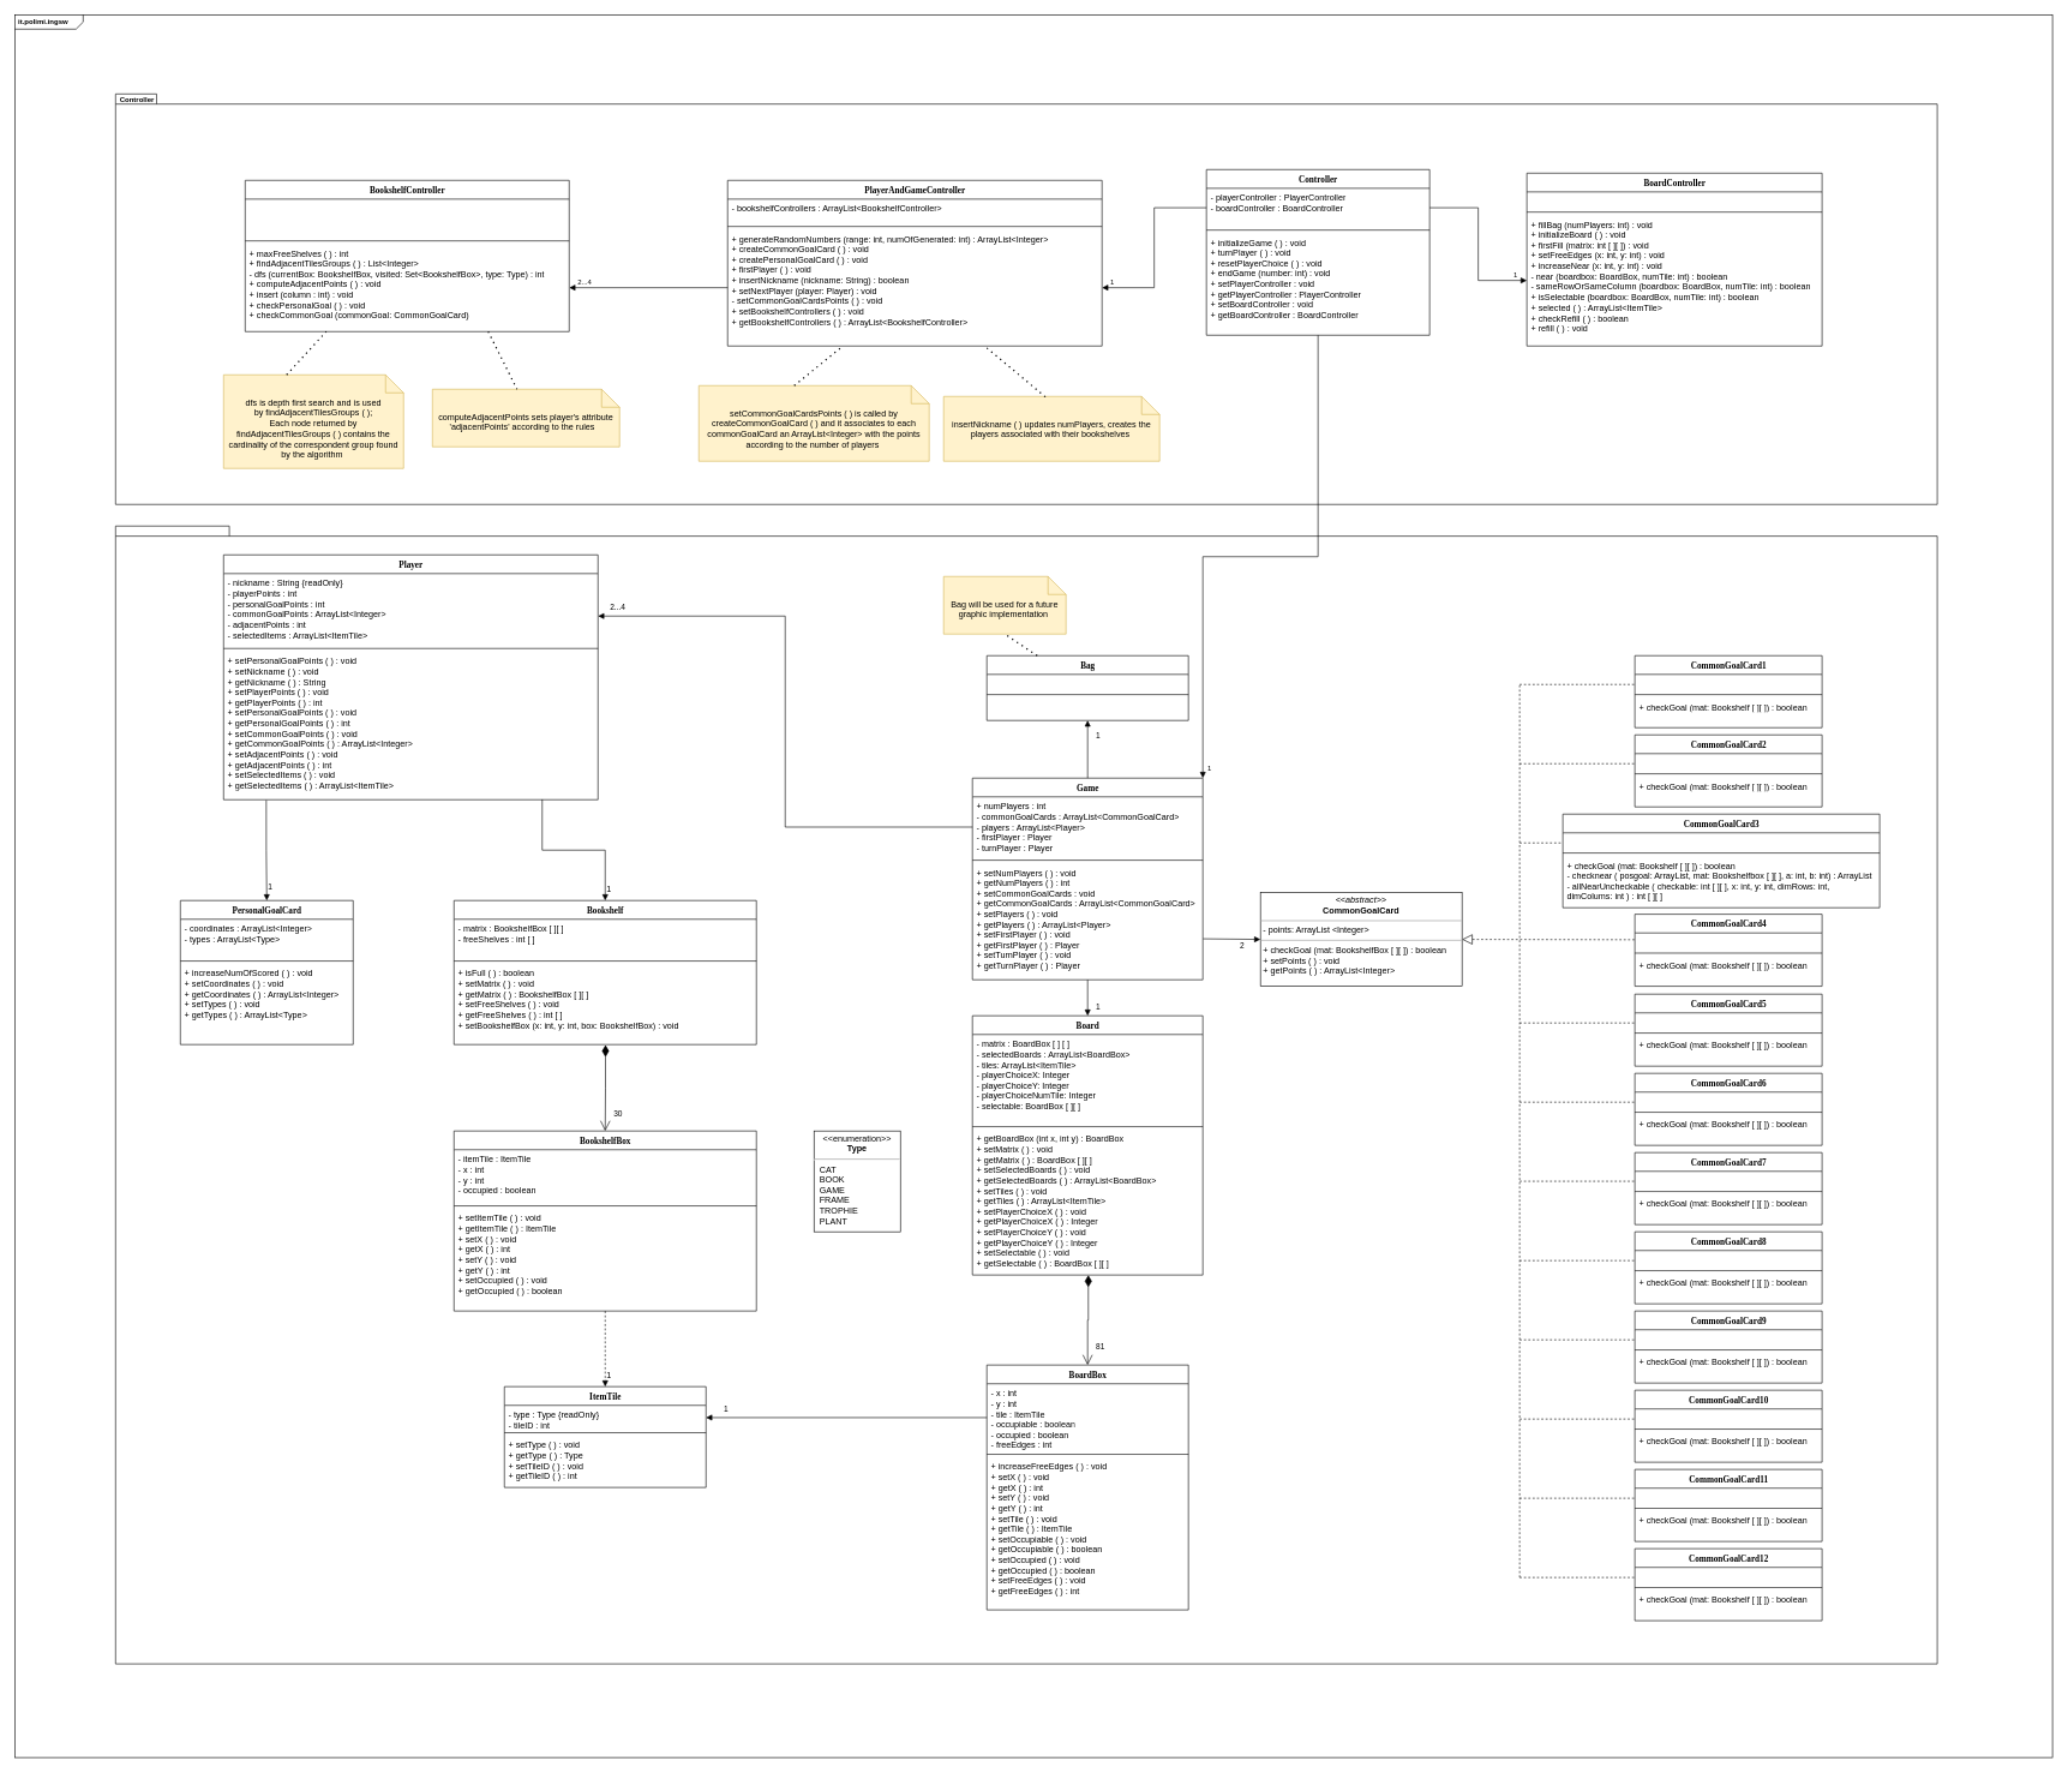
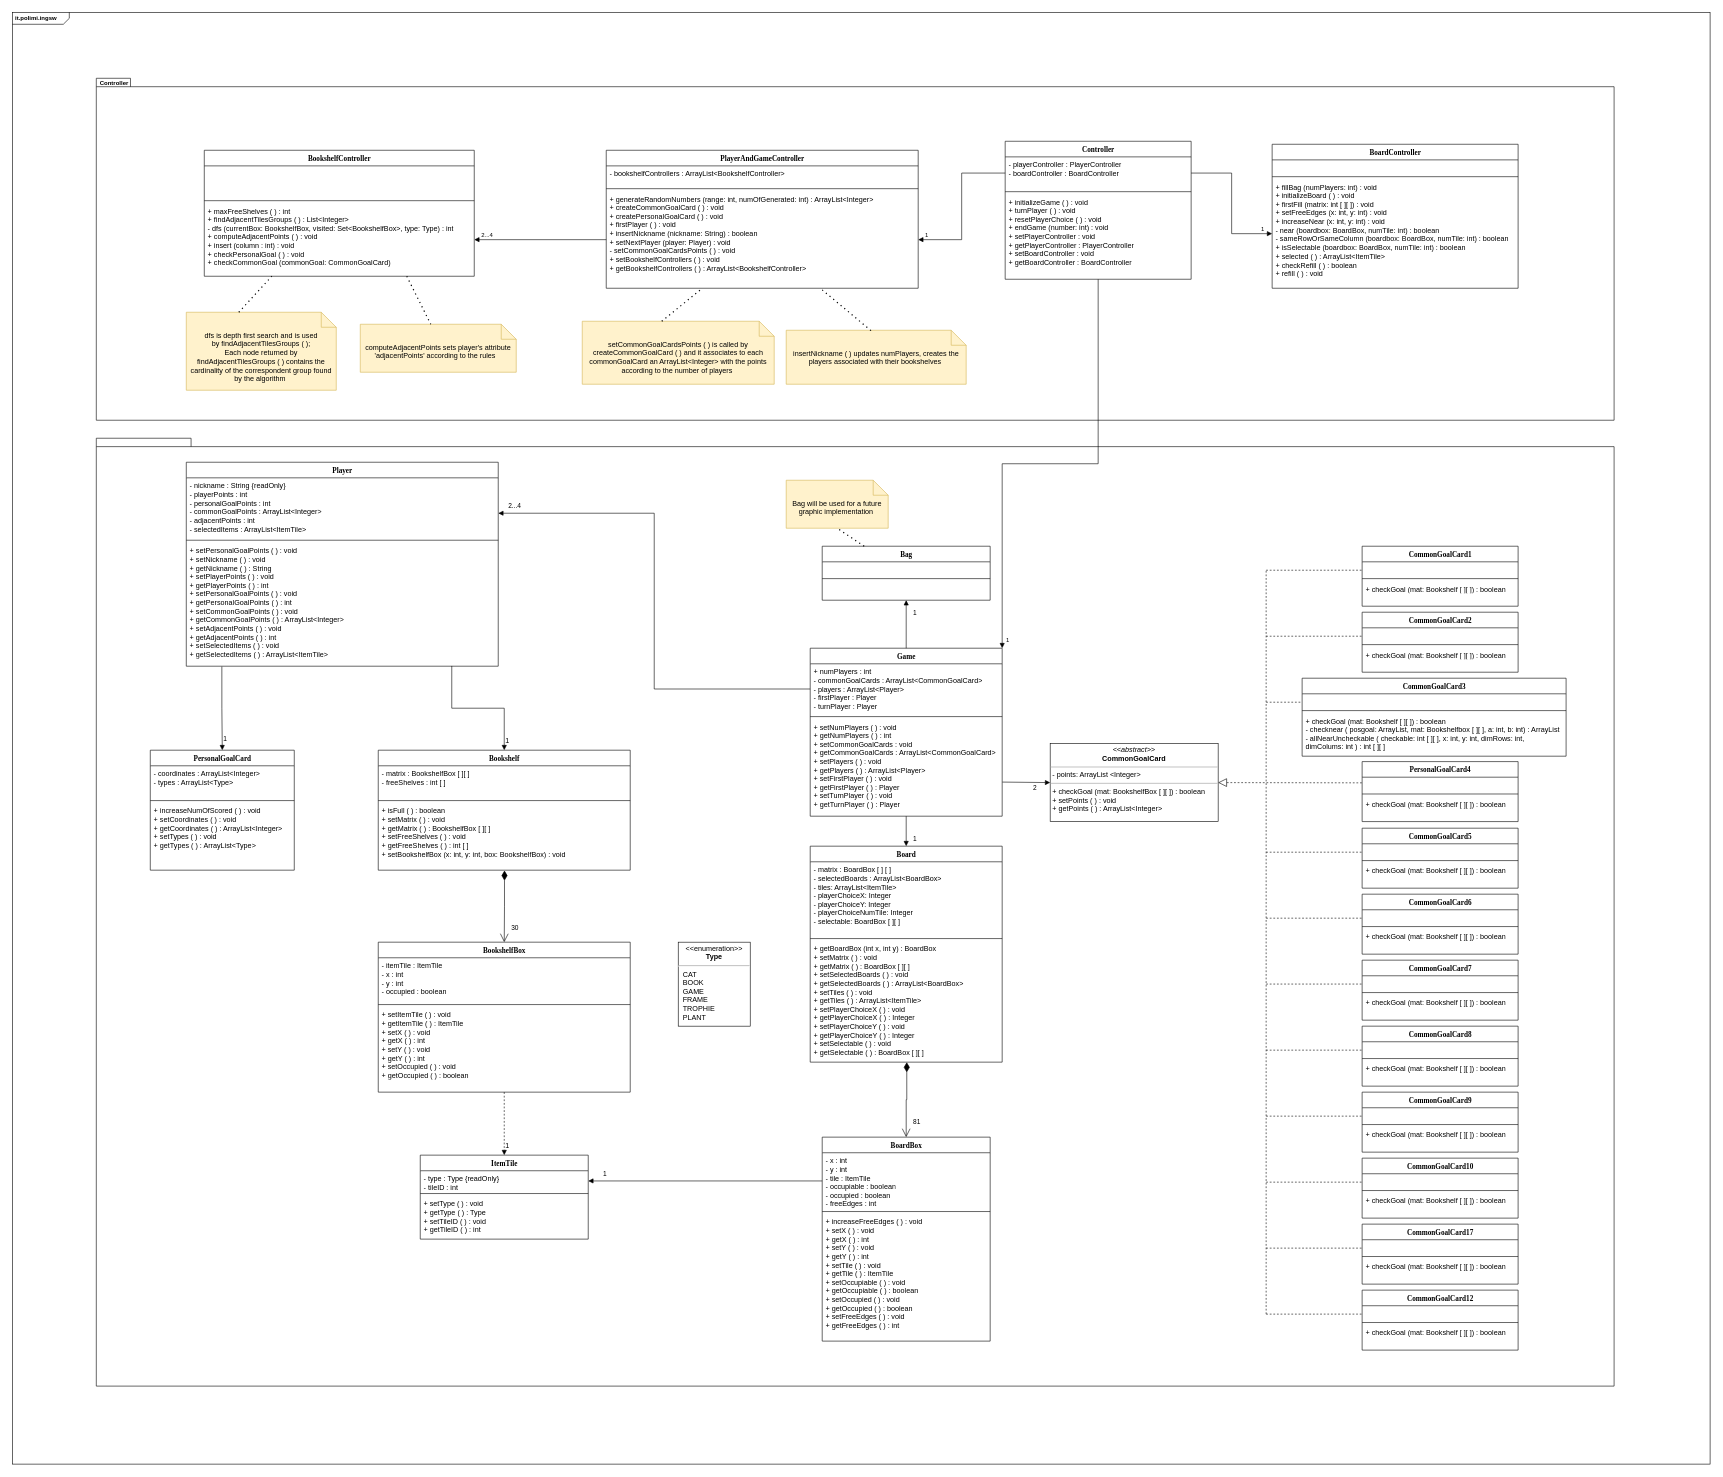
- <mxCell id="86" value="CommonGoalCard4" style="swimlane;html=1;fontStyle=1;align=center;verticalAlign=top;childLayout=stackLayout;horizontal=1;startSize=26;horizontalStack=0;resizeParent=1;resizeLast=0;collapsible=1;marginBottom=0;swimlaneFillColor=#ffffff;rounded=0;shadow=0;comic=0;labelBackgroundColor=none;strokeWidth=1;fillColor=none;fontFamily=Verdana;fontSize=12" vertex="1" parent="1"><mxGeometry x="2270" y="1269" width="260" height="100" as="geometry" /></mxCell>
+ <mxCell id="86" value="PersonalGoalCard4" style="swimlane;html=1;fontStyle=1;align=center;verticalAlign=top;childLayout=stackLayout;horizontal=1;startSize=26;horizontalStack=0;resizeParent=1;resizeLast=0;collapsible=1;marginBottom=0;swimlaneFillColor=#ffffff;rounded=0;shadow=0;comic=0;labelBackgroundColor=none;strokeWidth=1;fillColor=none;fontFamily=Verdana;fontSize=12" vertex="1" parent="1"><mxGeometry x="2270" y="1269" width="260" height="100" as="geometry" /></mxCell>
- <mxCell id="114" value="CommonGoalCard11" style="swimlane;html=1;fontStyle=1;align=center;verticalAlign=top;childLayout=stackLayout;horizontal=1;startSize=26;horizontalStack=0;resizeParent=1;resizeLast=0;collapsible=1;marginBottom=0;swimlaneFillColor=#ffffff;rounded=0;shadow=0;comic=0;labelBackgroundColor=none;strokeWidth=1;fillColor=none;fontFamily=Verdana;fontSize=12" vertex="1" parent="1"><mxGeometry x="2270" y="2040" width="260" height="100" as="geometry" /></mxCell>
+ <mxCell id="114" value="CommonGoalCard17" style="swimlane;html=1;fontStyle=1;align=center;verticalAlign=top;childLayout=stackLayout;horizontal=1;startSize=26;horizontalStack=0;resizeParent=1;resizeLast=0;collapsible=1;marginBottom=0;swimlaneFillColor=#ffffff;rounded=0;shadow=0;comic=0;labelBackgroundColor=none;strokeWidth=1;fillColor=none;fontFamily=Verdana;fontSize=12" vertex="1" parent="1"><mxGeometry x="2270" y="2040" width="260" height="100" as="geometry" /></mxCell>
